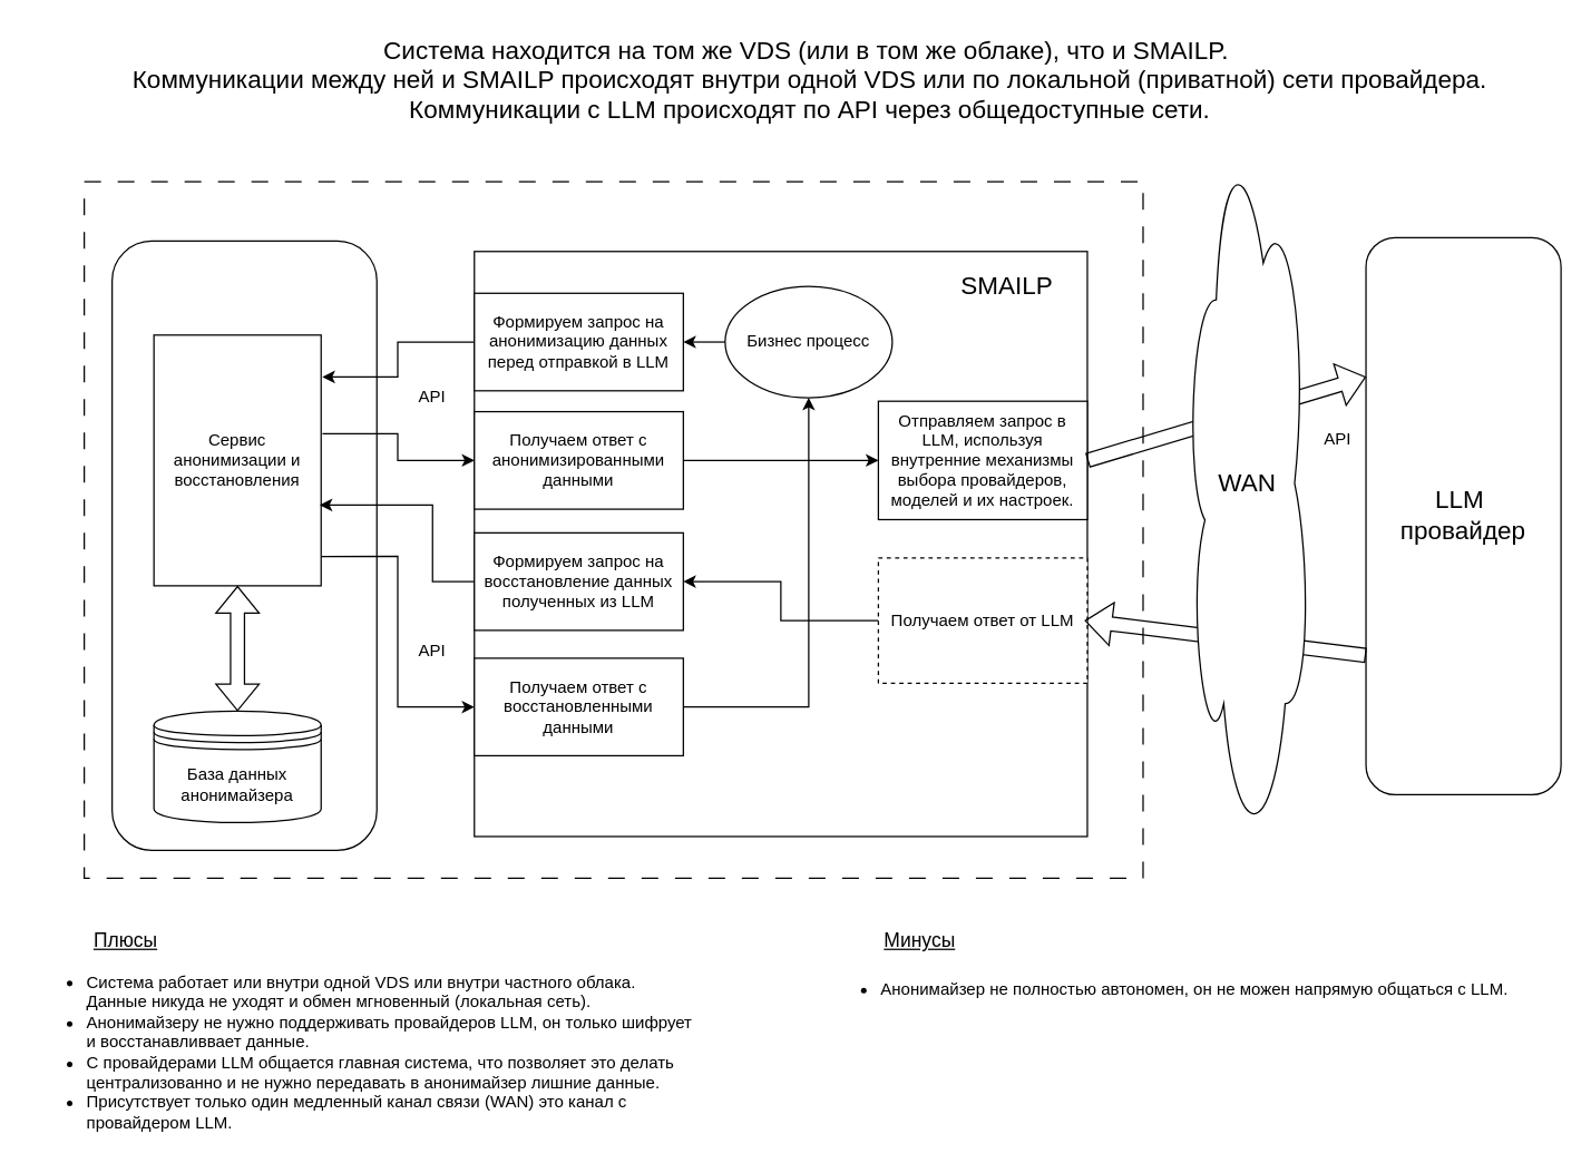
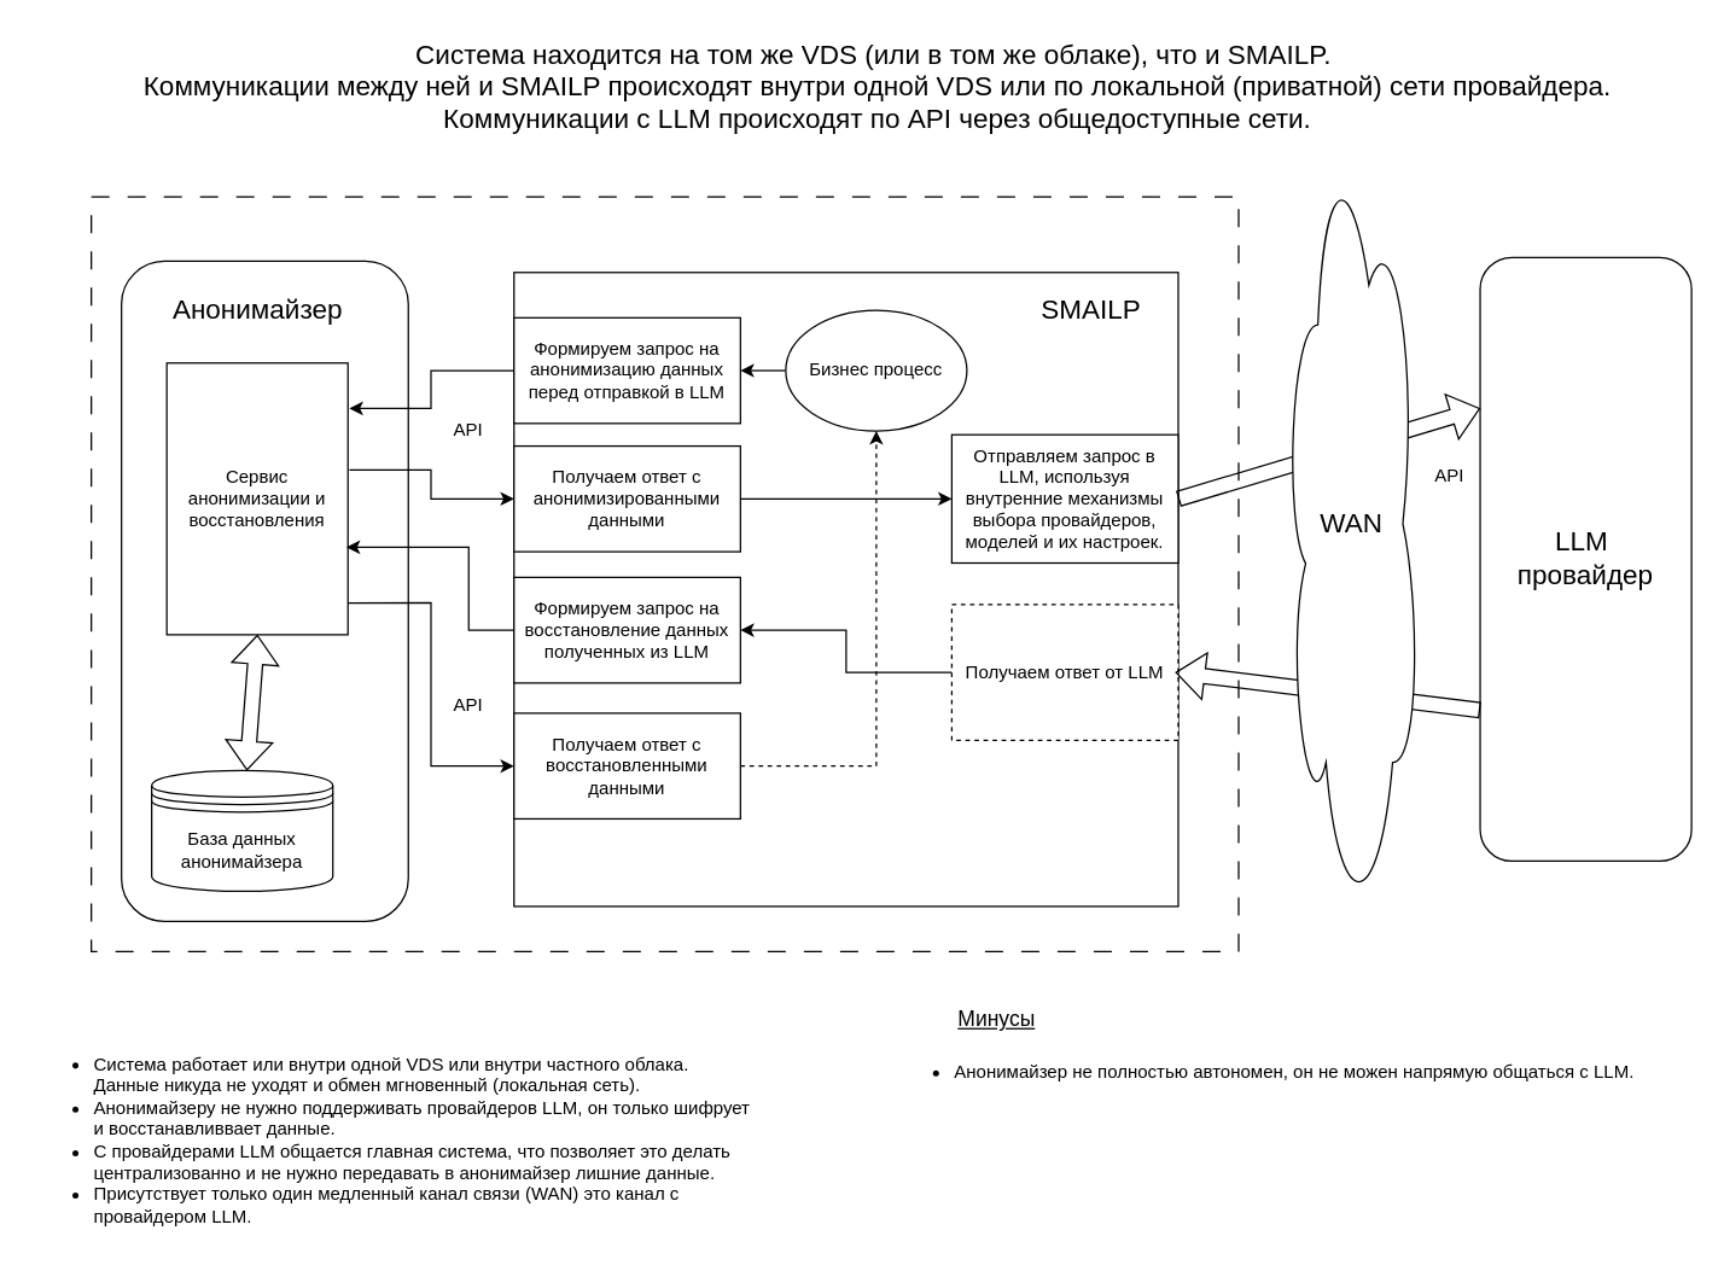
+ <mxCell id="10" value="&lt;font style=&quot;font-size: 18px;&quot;&gt;Анонимайзер&lt;/font&gt;" style="text;html=1;align=center;verticalAlign=middle;whiteSpace=wrap;rounded=0;" vertex="1" parent="1"><mxGeometry x="112.5" y="190" width="115" height="30" as="geometry" /></mxCell>
- <mxCell id="30" style="edgeStyle=orthogonalEdgeStyle;rounded=0;orthogonalLoop=1;jettySize=auto;html=1;exitX=1;exitY=0.5;exitDx=0;exitDy=0;entryX=0.5;entryY=1;entryDx=0;entryDy=0;" edge="1" parent="1" source="31" target="29"><mxGeometry relative="1" as="geometry" /></mxCell>
+ <mxCell id="30" style="edgeStyle=orthogonalEdgeStyle;rounded=0;orthogonalLoop=1;jettySize=auto;html=1;exitX=1;exitY=0.5;exitDx=0;exitDy=0;entryX=0.5;entryY=1;entryDx=0;entryDy=0;dashed=1;" edge="1" parent="1" source="31" target="29"><mxGeometry relative="1" as="geometry" /></mxCell>
- <mxCell id="5" value="База данных анонимайзера" style="shape=datastore;whiteSpace=wrap;html=1;" vertex="1" parent="1"><mxGeometry x="110" y="510" width="120" height="80" as="geometry" /></mxCell>
+ <mxCell id="5" value="База данных анонимайзера" style="shape=datastore;whiteSpace=wrap;html=1;" vertex="1" parent="1"><mxGeometry x="100" y="510" width="120" height="80" as="geometry" /></mxCell>
- <mxCell id="15" value="&lt;font style=&quot;font-size: 14px;&quot;&gt;&lt;u&gt;Плюсы&lt;/u&gt;&lt;/font&gt;" style="text;html=1;align=center;verticalAlign=middle;whiteSpace=wrap;rounded=0;" vertex="1" parent="1"><mxGeometry x="60" y="660" width="60" height="30" as="geometry" /></mxCell>
